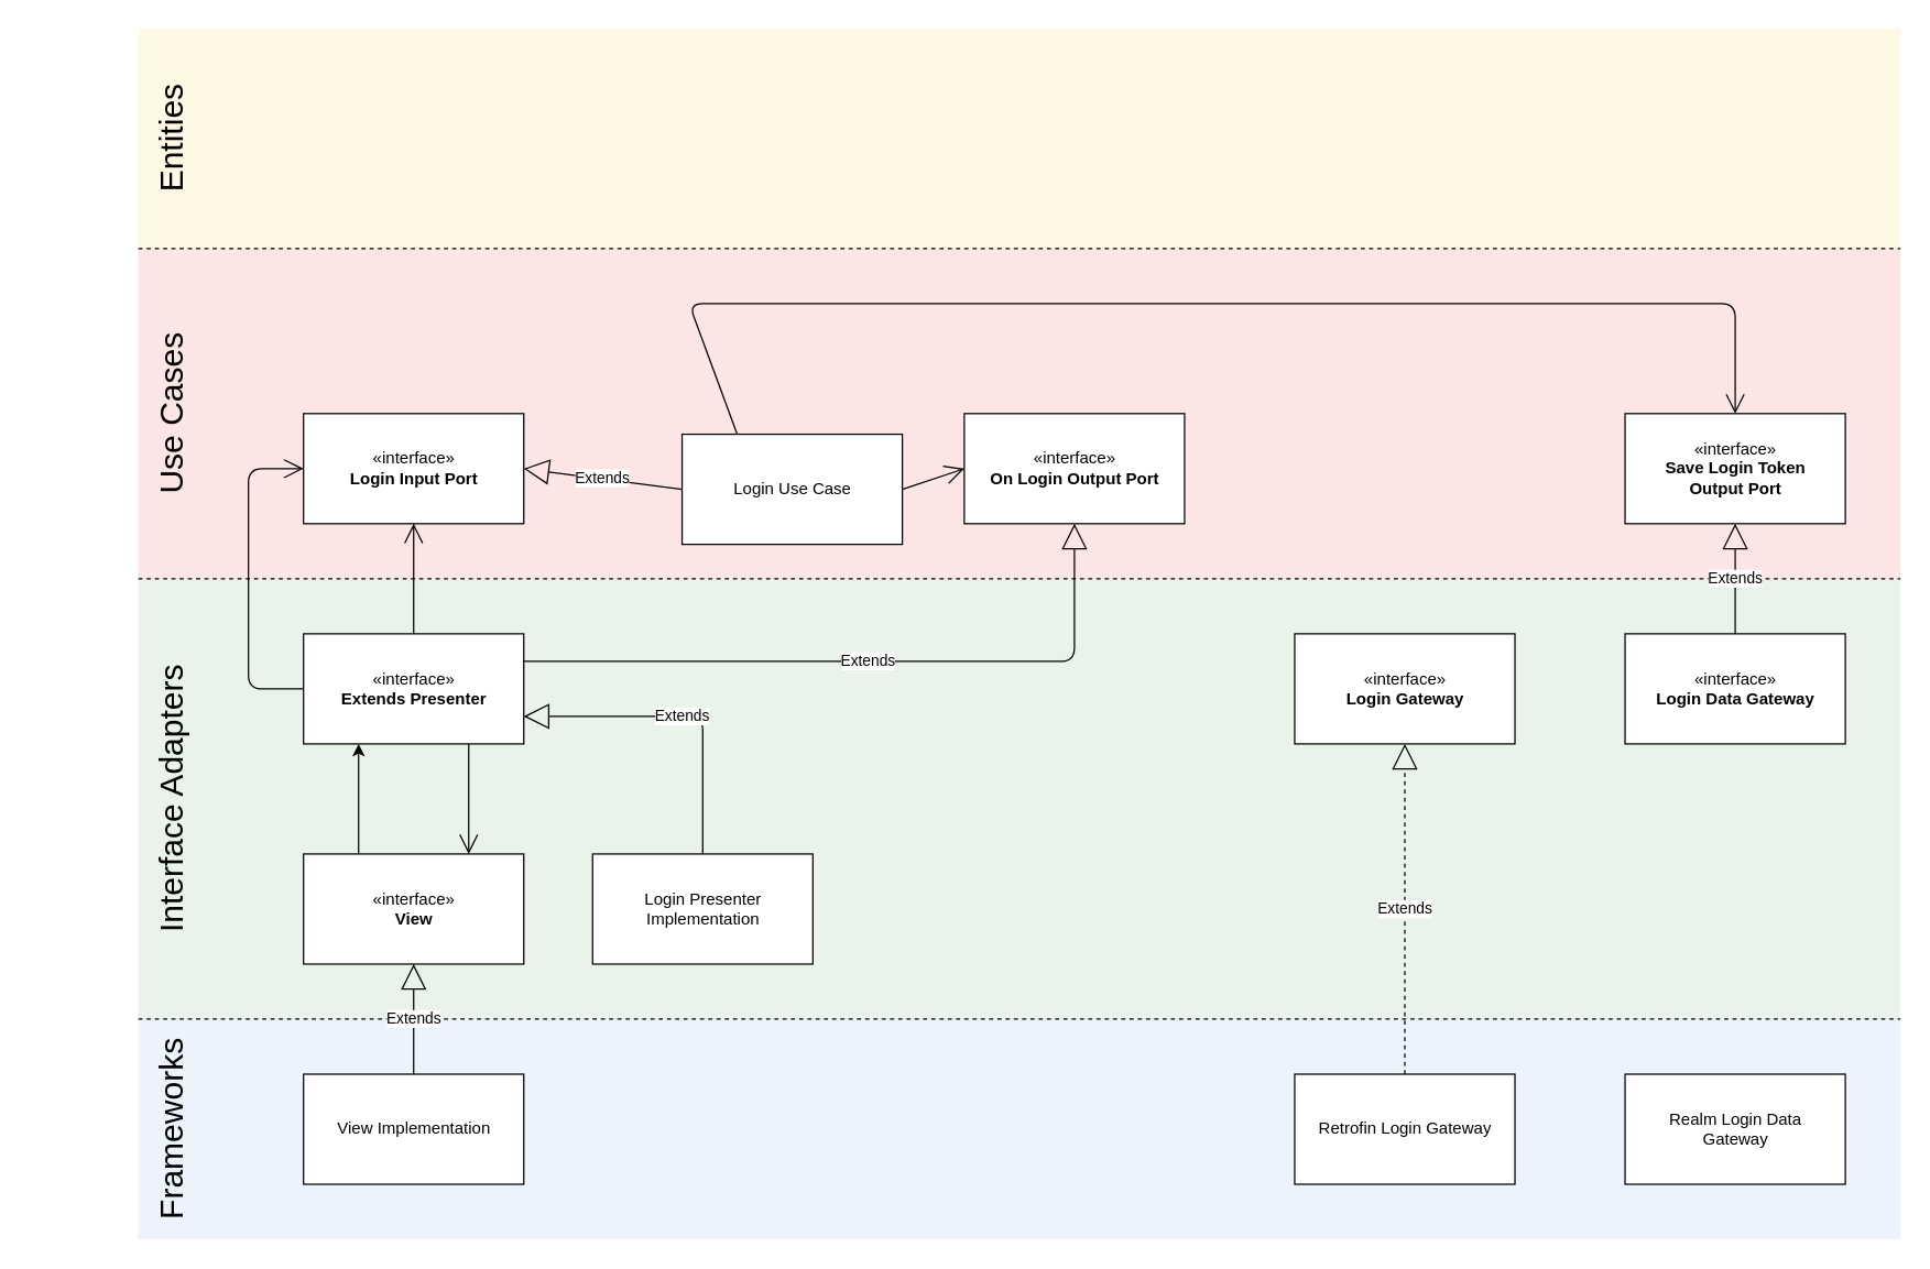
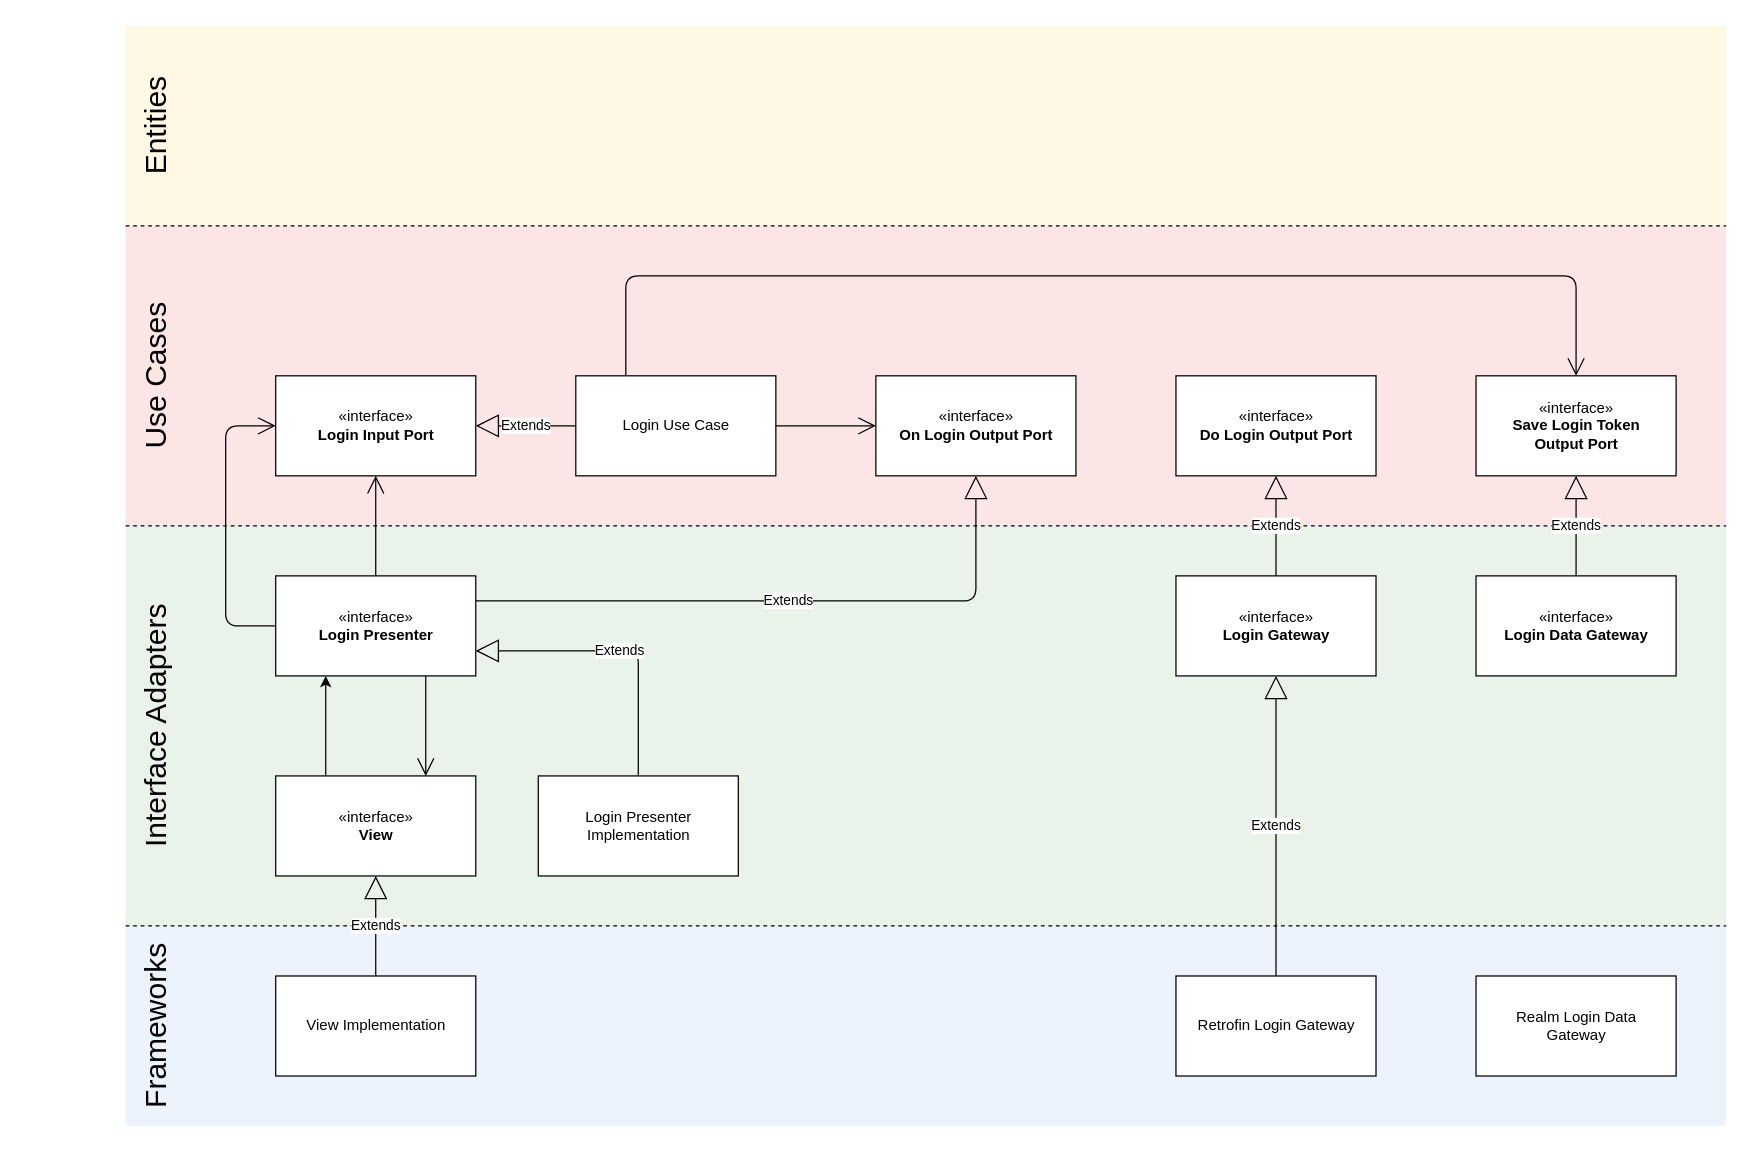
+ <mxCell id="13" value="«interface»&lt;br&gt;&lt;b&gt;Do Login Output Port&lt;/b&gt;" style="html=1;" parent="1" vertex="1"><mxGeometry x="940" y="300" width="160" height="80" as="geometry" /></mxCell>
- <mxCell id="10" value="Login Use Case" style="html=1;" parent="1" vertex="1"><mxGeometry x="495" y="315" width="160" height="80" as="geometry" /></mxCell>
+ <mxCell id="10" value="Login Use Case" style="html=1;" parent="1" vertex="1"><mxGeometry x="460" y="300" width="160" height="80" as="geometry" /></mxCell>
+ <mxCell id="37" value="Extends" style="endArrow=block;endSize=16;endFill=0;html=1;entryX=0.5;entryY=1;entryDx=0;entryDy=0;exitX=0.5;exitY=0;exitDx=0;exitDy=0;" parent="1" source="19" target="13" edge="1"><mxGeometry width="160" relative="1" as="geometry"><mxPoint x="790" y="530" as="sourcePoint" /><mxPoint x="950" y="530" as="targetPoint" /></mxGeometry></mxCell>
- <mxCell id="15" value="«interface»&lt;br&gt;&lt;b&gt;Extends Presenter&lt;/b&gt;" style="html=1;" parent="1" vertex="1"><mxGeometry x="220" y="460" width="160" height="80" as="geometry" /></mxCell>
+ <mxCell id="15" value="«interface»&lt;br&gt;&lt;b&gt;Login Presenter&lt;/b&gt;" style="html=1;" parent="1" vertex="1"><mxGeometry x="220" y="460" width="160" height="80" as="geometry" /></mxCell>
- <mxCell id="27" value="Extends" style="endArrow=block;endSize=16;endFill=0;html=1;exitX=0.5;exitY=0;exitDx=0;exitDy=0;entryX=0.5;entryY=1;entryDx=0;entryDy=0;dashed=1;" parent="1" source="26" target="19" edge="1"><mxGeometry width="160" relative="1" as="geometry"><mxPoint x="990" y="660" as="sourcePoint" /><mxPoint x="1150" y="660" as="targetPoint" /></mxGeometry></mxCell>
+ <mxCell id="27" value="Extends" style="endArrow=block;endSize=16;endFill=0;html=1;exitX=0.5;exitY=0;exitDx=0;exitDy=0;entryX=0.5;entryY=1;entryDx=0;entryDy=0;" parent="1" source="26" target="19" edge="1"><mxGeometry width="160" relative="1" as="geometry"><mxPoint x="990" y="660" as="sourcePoint" /><mxPoint x="1150" y="660" as="targetPoint" /></mxGeometry></mxCell>
